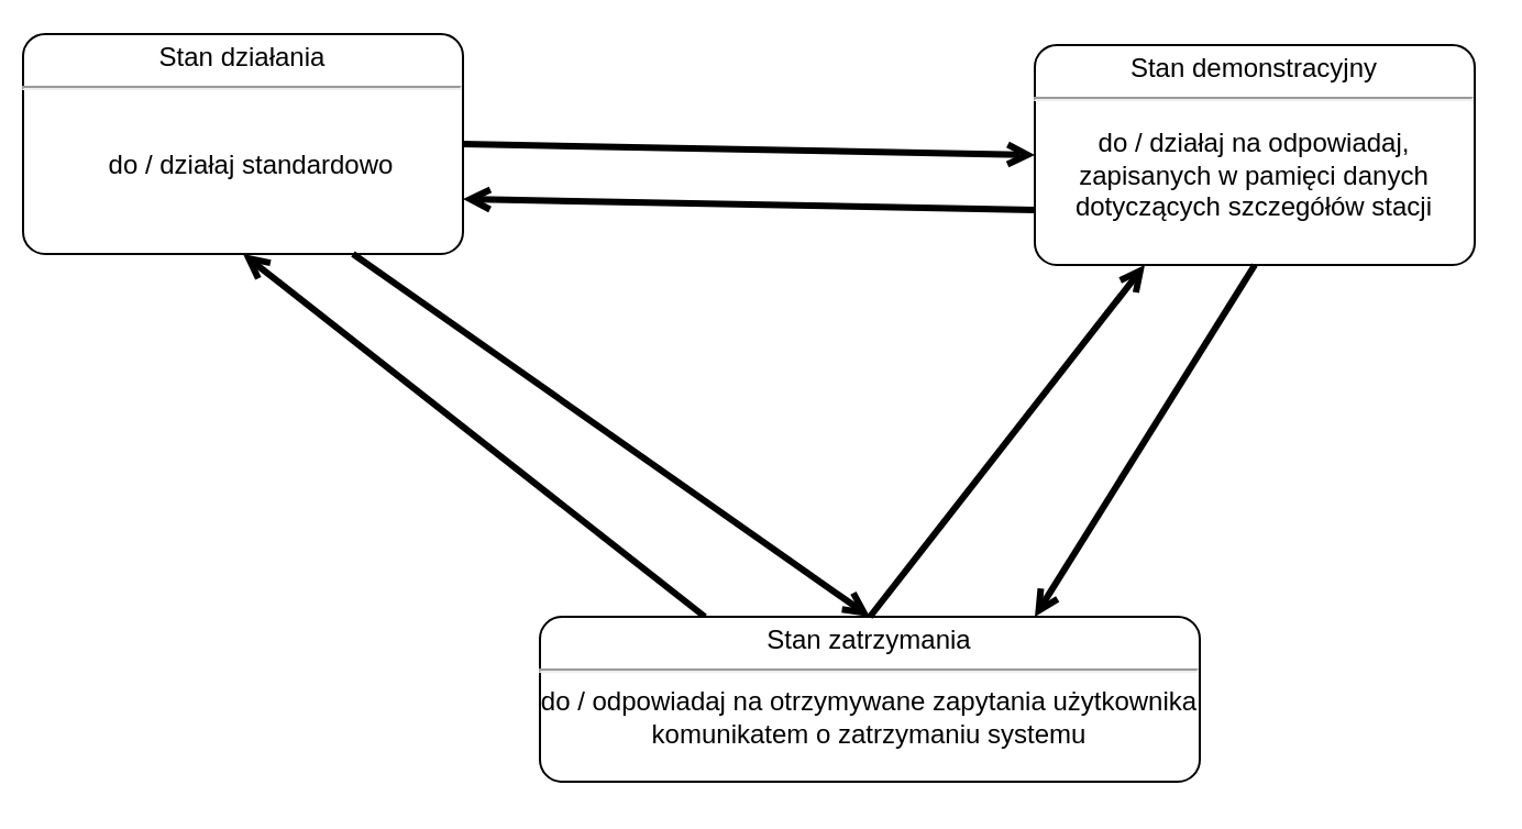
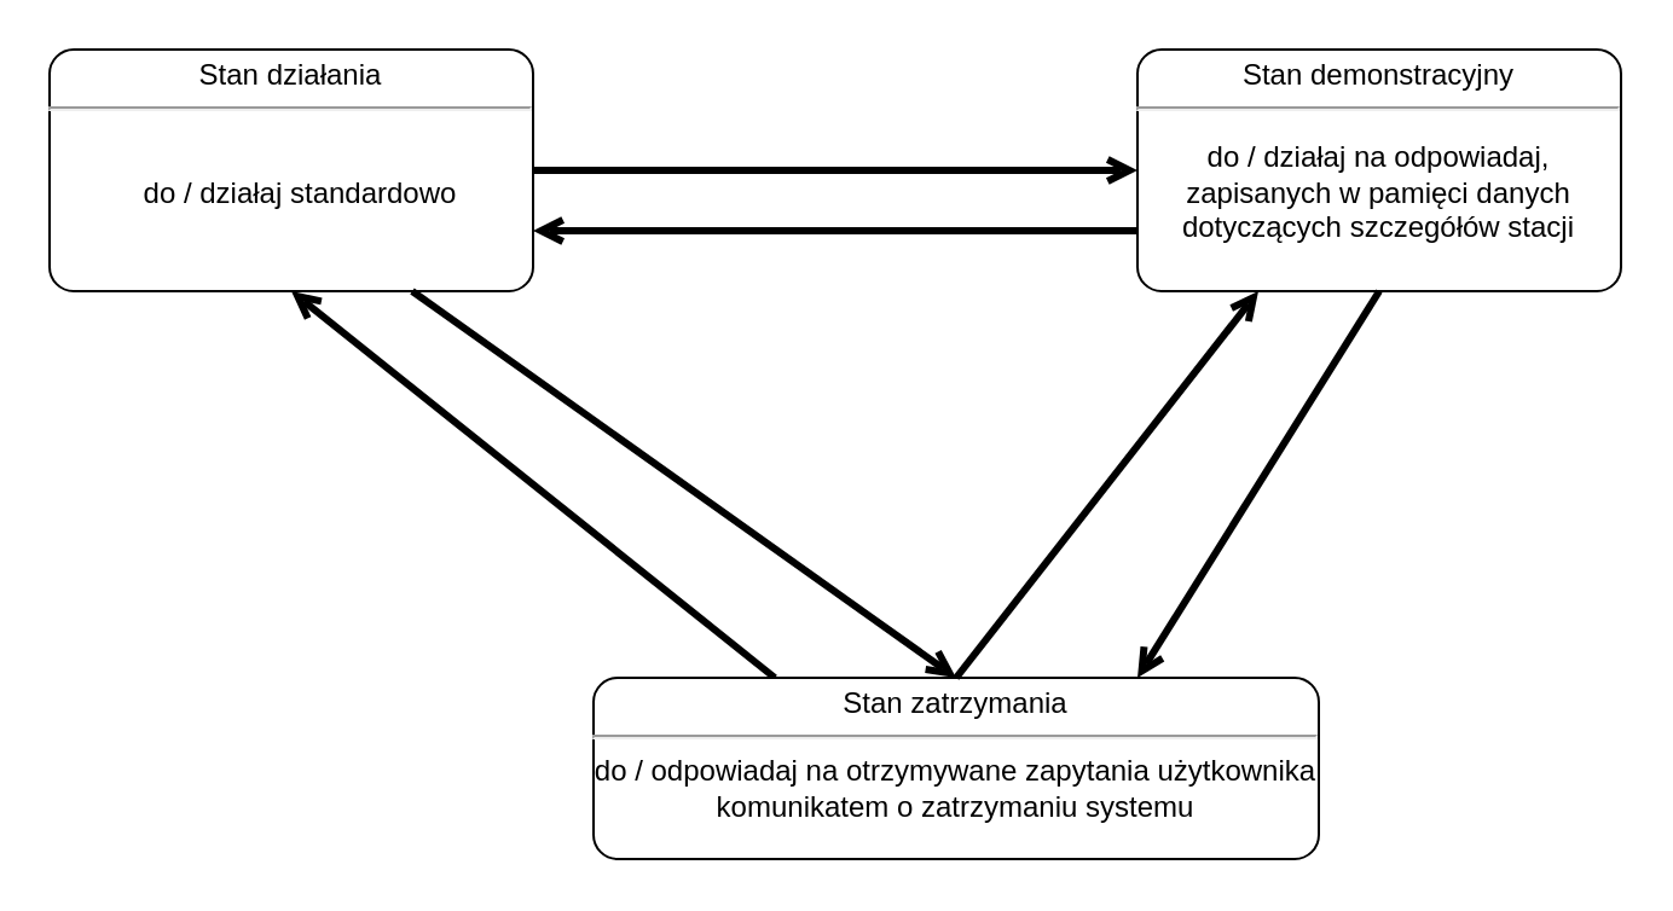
- <mxCell id="3" value="&lt;p style=&quot;margin: 0px ; margin-top: 4px ; text-align: center&quot;&gt;Stan działania&lt;br&gt;&lt;/p&gt;&lt;hr&gt;&lt;p&gt;&lt;/p&gt;&lt;p style=&quot;margin: 0px ; margin-left: 8px ; text-align: left&quot;&gt;&lt;br&gt;&lt;/p&gt;&lt;p style=&quot;margin: 0px 0px 0px 8px&quot; align=&quot;center&quot;&gt;do / działaj standardowo&lt;br&gt;&lt;/p&gt;" style="shape=mxgraph.sysml.simpleState;html=1;overflow=fill;whiteSpace=wrap;align=center;" parent="1" vertex="1"><mxGeometry x="10" y="15" width="200" height="100" as="geometry" /></mxCell>
+ <mxCell id="3" value="&lt;p style=&quot;margin: 0px ; margin-top: 4px ; text-align: center&quot;&gt;Stan działania&lt;br&gt;&lt;/p&gt;&lt;hr&gt;&lt;p&gt;&lt;/p&gt;&lt;p style=&quot;margin: 0px ; margin-left: 8px ; text-align: left&quot;&gt;&lt;br&gt;&lt;/p&gt;&lt;p style=&quot;margin: 0px 0px 0px 8px&quot; align=&quot;center&quot;&gt;do / działaj standardowo&lt;br&gt;&lt;/p&gt;" style="shape=mxgraph.sysml.simpleState;html=1;overflow=fill;whiteSpace=wrap;align=center;" parent="1" vertex="1"><mxGeometry x="20" y="20" width="200" height="100" as="geometry" /></mxCell>
